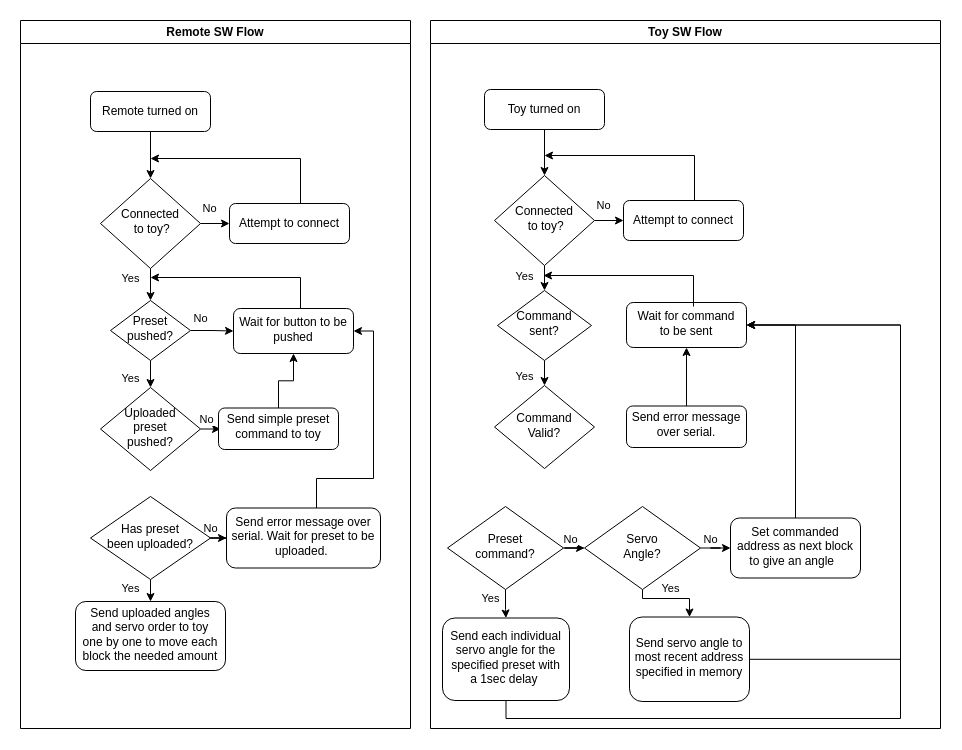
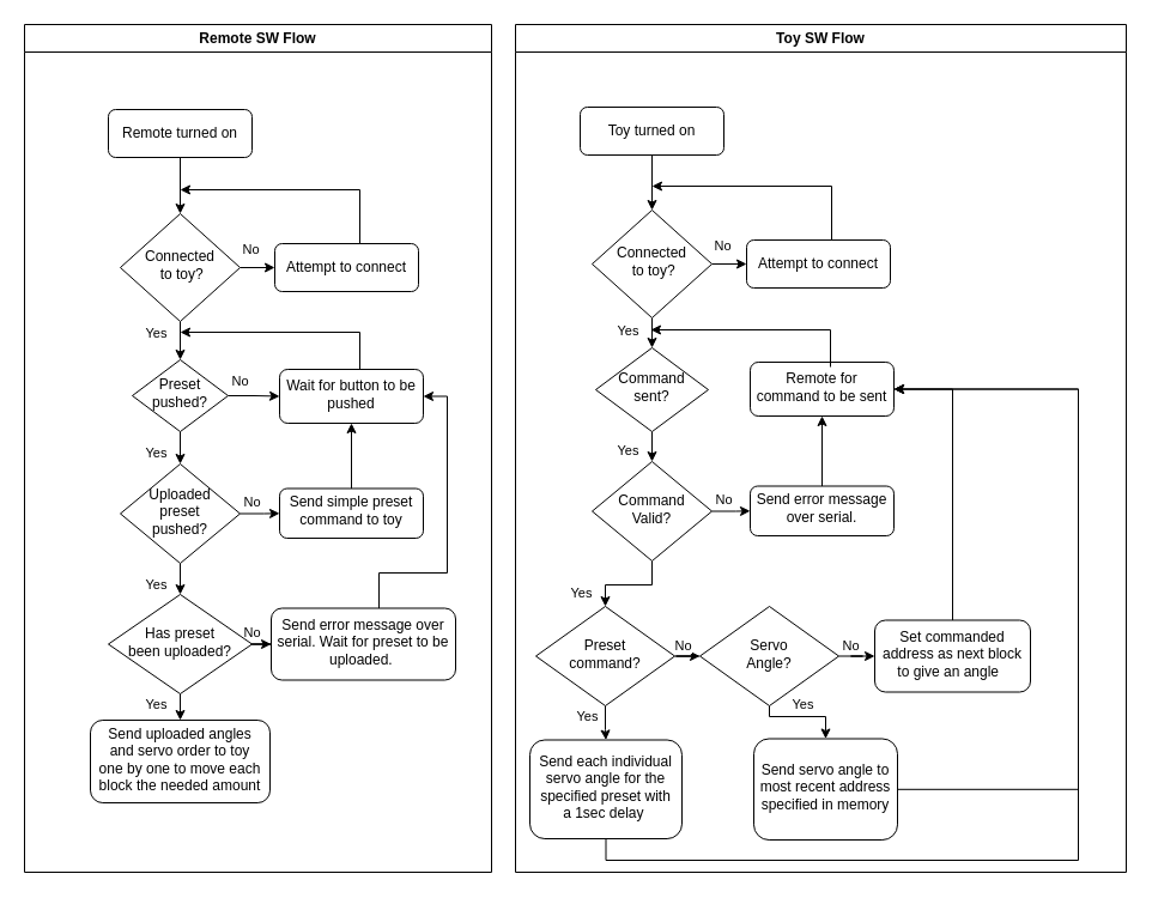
- <mxCell id="42" value="Wait for command to be sent" style="rounded=1;whiteSpace=wrap;html=1;shadow=0;strokeWidth=1;spacing=6;spacingTop=-4;" parent="1" vertex="1"><mxGeometry x="626" y="302" width="120" height="45" as="geometry" /></mxCell>
+ <mxCell id="42" value="Remote for command to be sent" style="rounded=1;whiteSpace=wrap;html=1;shadow=0;strokeWidth=1;spacing=6;spacingTop=-4;" parent="1" vertex="1"><mxGeometry x="626" y="302" width="120" height="45" as="geometry" /></mxCell>
+ <mxCell id="43" value="No" style="edgeStyle=orthogonalEdgeStyle;rounded=0;orthogonalLoop=1;jettySize=auto;html=1;" parent="1" source="45" target="47" edge="1"><mxGeometry x="-0.398" y="10" relative="1" as="geometry"><mxPoint as="offset" /></mxGeometry></mxCell>
- <mxCell id="18" value="Send simple preset command to toy" style="rounded=1;whiteSpace=wrap;html=1;shadow=0;strokeWidth=1;spacing=6;spacingTop=-4;" parent="8" vertex="1"><mxGeometry x="198" y="387.5" width="120" height="41.5" as="geometry" /></mxCell>
+ <mxCell id="18" value="Send simple preset command to toy" style="rounded=1;whiteSpace=wrap;html=1;shadow=0;strokeWidth=1;spacing=6;spacingTop=-4;" parent="8" vertex="1"><mxGeometry x="213" y="387.5" width="120" height="41.5" as="geometry" /></mxCell>
+ <mxCell id="15" value="Yes" style="edgeStyle=orthogonalEdgeStyle;rounded=0;orthogonalLoop=1;jettySize=auto;html=1;" parent="8" source="16" target="21" edge="1"><mxGeometry x="0.704" y="-20" relative="1" as="geometry"><mxPoint as="offset" /></mxGeometry></mxCell>
+ <mxCell id="44" value="Yes" style="edgeStyle=orthogonalEdgeStyle;rounded=0;orthogonalLoop=1;jettySize=auto;html=1;" parent="1" source="45" target="50" edge="1"><mxGeometry x="0.704" y="-20" relative="1" as="geometry"><mxPoint as="offset" /></mxGeometry></mxCell>
